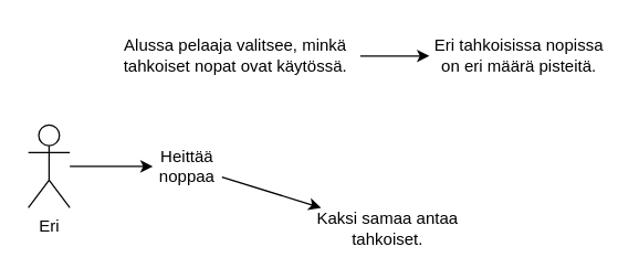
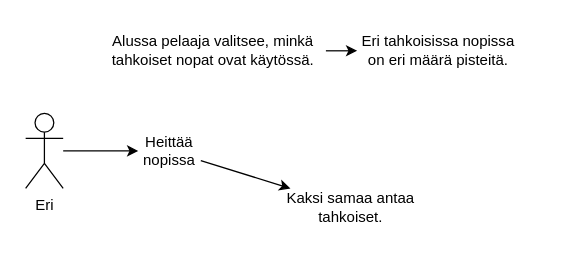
- <mxCell id="8" value="Eri tahkoisissa nopissa on eri määrä pisteitä." style="text;html=1;strokeColor=none;fillColor=none;align=center;verticalAlign=middle;whiteSpace=wrap;rounded=0;" vertex="1" parent="1"><mxGeometry x="310" y="20" width="130" height="40" as="geometry" /></mxCell>
+ <mxCell id="8" value="Eri tahkoisissa nopissa on eri määrä pisteitä." style="text;html=1;strokeColor=none;fillColor=none;align=center;verticalAlign=middle;whiteSpace=wrap;rounded=0;" vertex="1" parent="1"><mxGeometry x="285" y="20" width="130" height="40" as="geometry" /></mxCell>
- <mxCell id="3" value="Heittää noppaa" style="text;html=1;strokeColor=none;fillColor=none;align=center;verticalAlign=middle;whiteSpace=wrap;rounded=0;" parent="1" vertex="1"><mxGeometry x="110" y="100" width="50" height="40" as="geometry" /></mxCell>
+ <mxCell id="3" value="Heittää nopissa" style="text;html=1;strokeColor=none;fillColor=none;align=center;verticalAlign=middle;whiteSpace=wrap;rounded=0;" parent="1" vertex="1"><mxGeometry x="110" y="100" width="50" height="40" as="geometry" /></mxCell>
